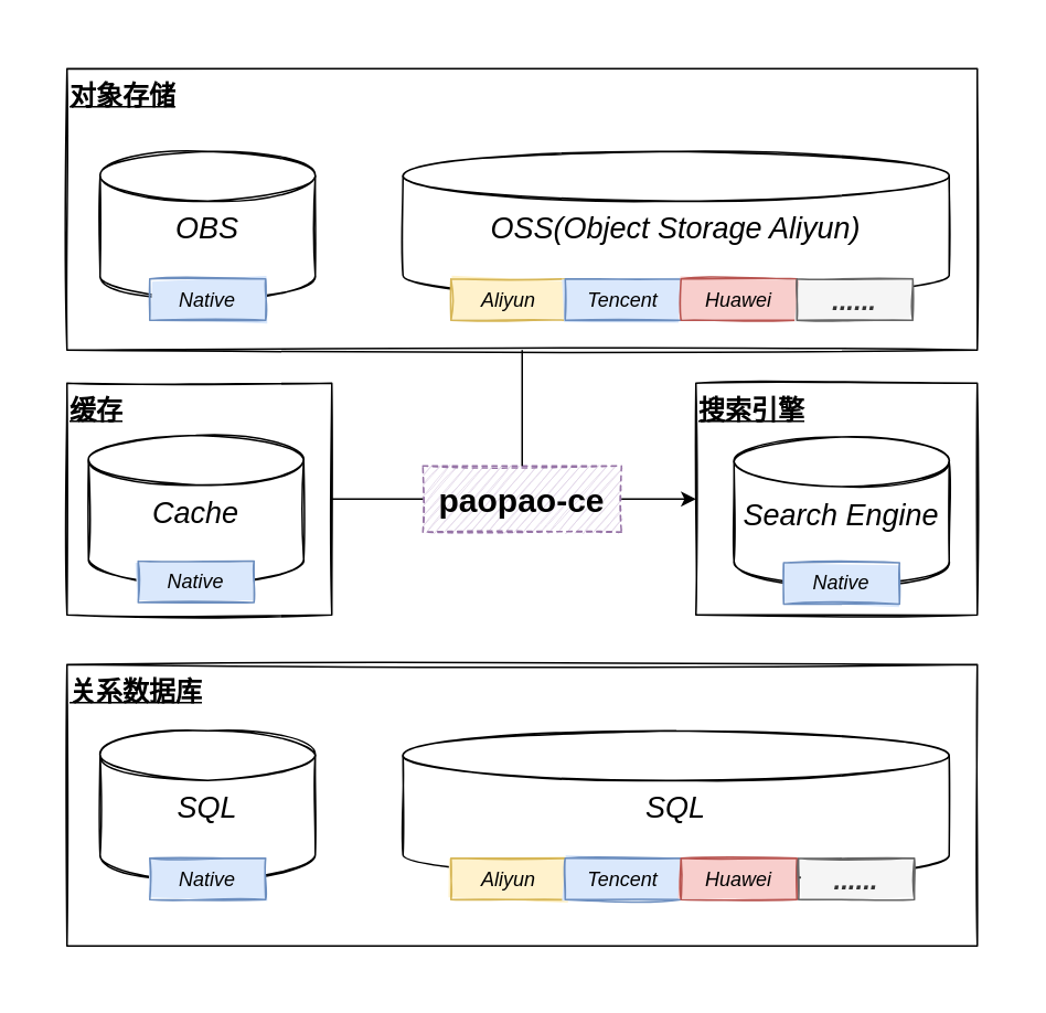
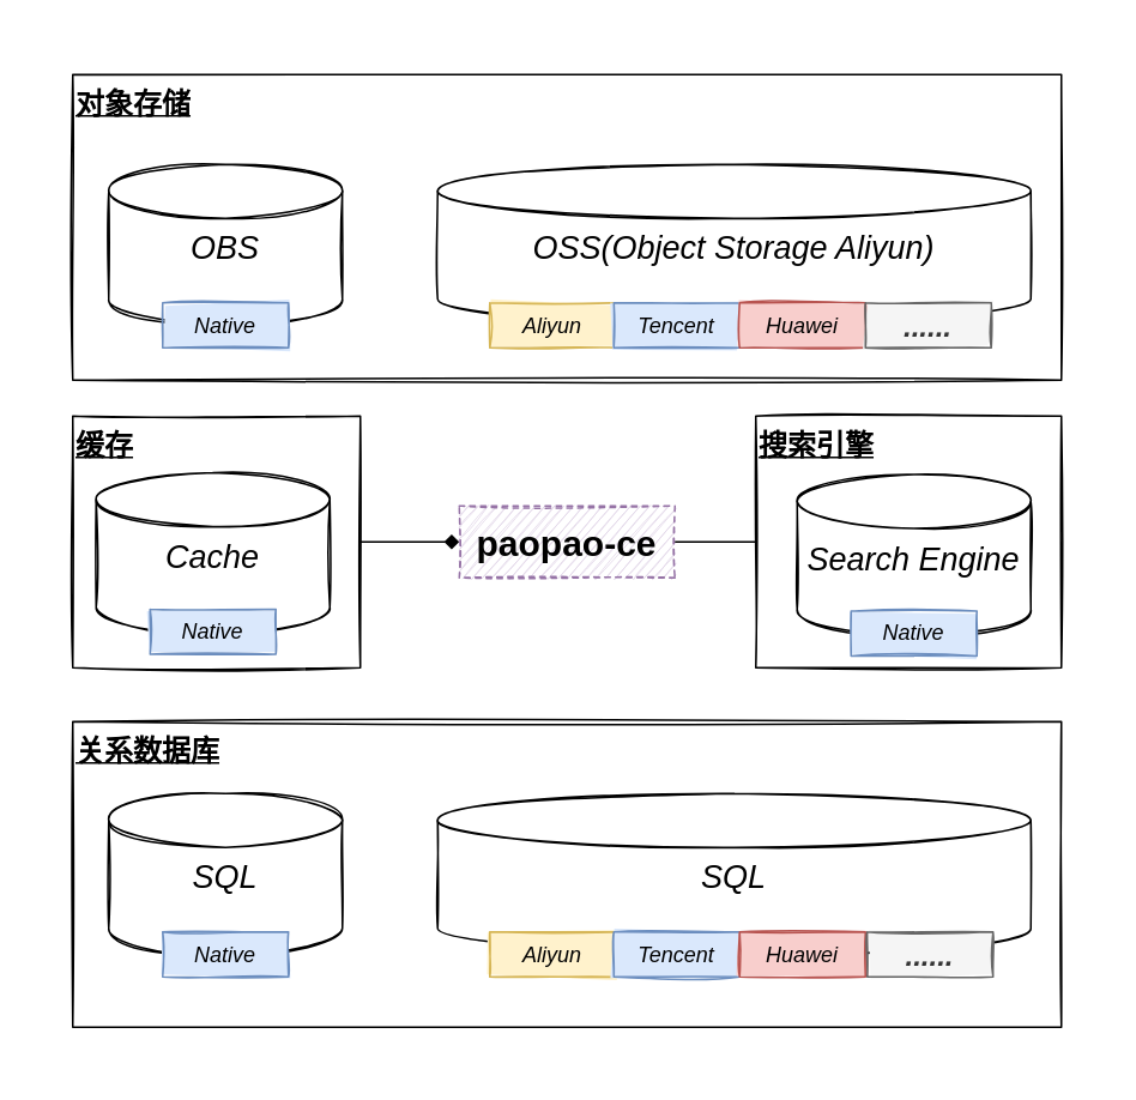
- <mxCell id="26" value="" style="endArrow=none;html=1;rounded=0;fontSize=20;entryX=0.5;entryY=1;entryDx=0;entryDy=0;exitX=0.5;exitY=0;exitDx=0;exitDy=0;" edge="1" parent="1" source="3" target="12"><mxGeometry width="50" height="50" relative="1" as="geometry"><mxPoint x="340" y="481" as="sourcePoint" /><mxPoint x="390" y="431" as="targetPoint" /></mxGeometry></mxCell>
- <mxCell id="27" value="" style="endArrow=none;html=1;rounded=0;fontSize=20;exitX=1;exitY=0.5;exitDx=0;exitDy=0;entryX=0;entryY=0.5;entryDx=0;entryDy=0;" edge="1" parent="1" source="21" target="3"><mxGeometry width="50" height="50" relative="1" as="geometry"><mxPoint x="340" y="481" as="sourcePoint" /><mxPoint x="390" y="431" as="targetPoint" /></mxGeometry></mxCell>
+ <mxCell id="27" value="" style="endArrow=diamond;html=1;rounded=0;fontSize=20;exitX=1;exitY=0.5;exitDx=0;exitDy=0;entryX=0;entryY=0.5;entryDx=0;entryDy=0;" edge="1" parent="1" source="21" target="3"><mxGeometry width="50" height="50" relative="1" as="geometry"><mxPoint x="340" y="481" as="sourcePoint" /><mxPoint x="390" y="431" as="targetPoint" /></mxGeometry></mxCell>
- <mxCell id="28" value="" style="endArrow=classic;html=1;rounded=0;fontSize=20;entryX=0;entryY=0.5;entryDx=0;entryDy=0;exitX=1;exitY=0.5;exitDx=0;exitDy=0;" edge="1" parent="1" source="3" target="20"><mxGeometry width="50" height="50" relative="1" as="geometry"><mxPoint x="340" y="481" as="sourcePoint" /><mxPoint x="390" y="431" as="targetPoint" /></mxGeometry></mxCell>
+ <mxCell id="28" value="" style="endArrow=none;html=1;rounded=0;fontSize=20;entryX=0;entryY=0.5;entryDx=0;entryDy=0;exitX=1;exitY=0.5;exitDx=0;exitDy=0;" edge="1" parent="1" source="3" target="20"><mxGeometry width="50" height="50" relative="1" as="geometry"><mxPoint x="340" y="481" as="sourcePoint" /><mxPoint x="390" y="431" as="targetPoint" /></mxGeometry></mxCell>
